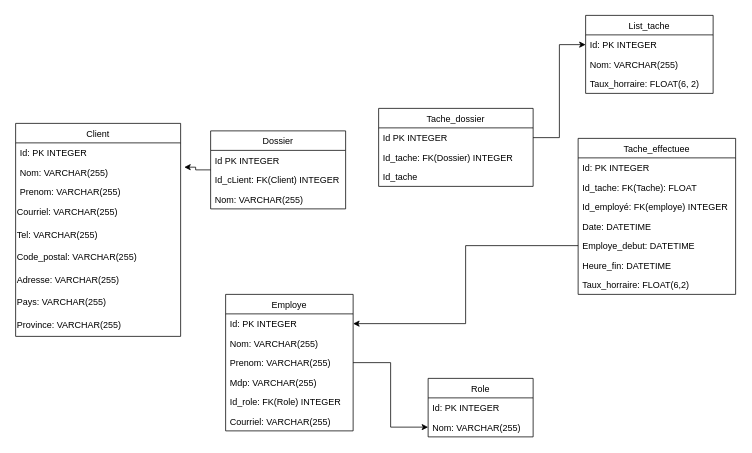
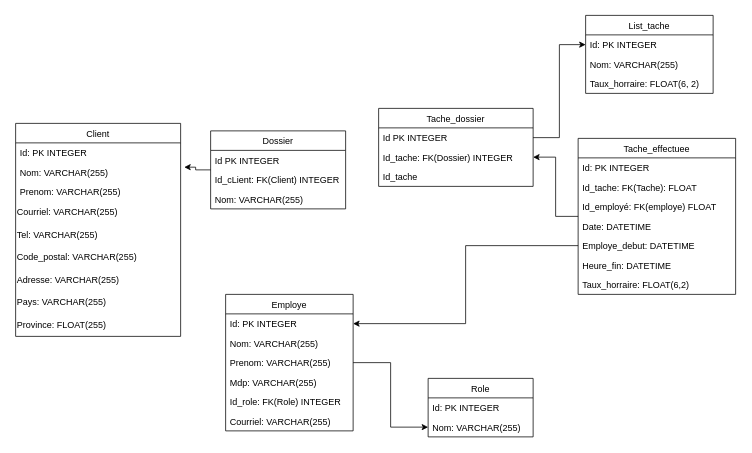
+ <mxCell id="29" style="edgeStyle=orthogonalEdgeStyle;rounded=0;orthogonalLoop=1;jettySize=auto;html=1;entryX=1;entryY=0.5;entryDx=0;entryDy=0;" parent="1" source="30" target="27" edge="1"><mxGeometry relative="1" as="geometry" /></mxCell>
- <mxCell id="33" value="Id_employé: FK(employe) INTEGER" style="text;strokeColor=none;fillColor=none;align=left;verticalAlign=top;spacingLeft=4;spacingRight=4;overflow=hidden;rotatable=0;points=[[0,0.5],[1,0.5]];portConstraint=eastwest;" parent="30" vertex="1"><mxGeometry y="78" width="210" height="26" as="geometry" /></mxCell>
+ <mxCell id="33" value="Id_employé: FK(employe) FLOAT" style="text;strokeColor=none;fillColor=none;align=left;verticalAlign=top;spacingLeft=4;spacingRight=4;overflow=hidden;rotatable=0;points=[[0,0.5],[1,0.5]];portConstraint=eastwest;" parent="30" vertex="1"><mxGeometry y="78" width="210" height="26" as="geometry" /></mxCell>
- <mxCell id="11" value="Province: VARCHAR(255)" style="text;html=1;strokeColor=none;fillColor=none;align=left;verticalAlign=middle;whiteSpace=wrap;rounded=0;" parent="2" vertex="1"><mxGeometry y="254" width="220" height="30" as="geometry" /></mxCell>
+ <mxCell id="11" value="Province: FLOAT(255)" style="text;html=1;strokeColor=none;fillColor=none;align=left;verticalAlign=middle;whiteSpace=wrap;rounded=0;" parent="2" vertex="1"><mxGeometry y="254" width="220" height="30" as="geometry" /></mxCell>
